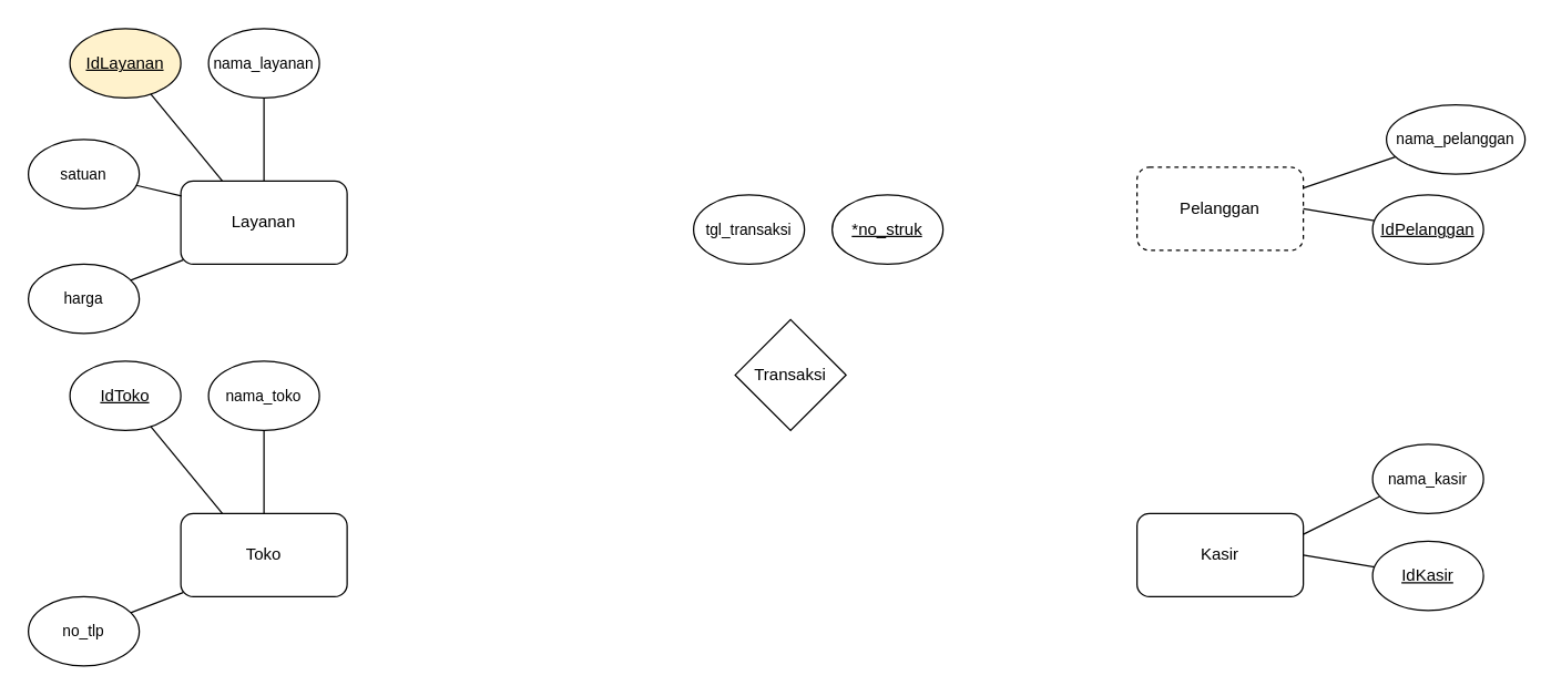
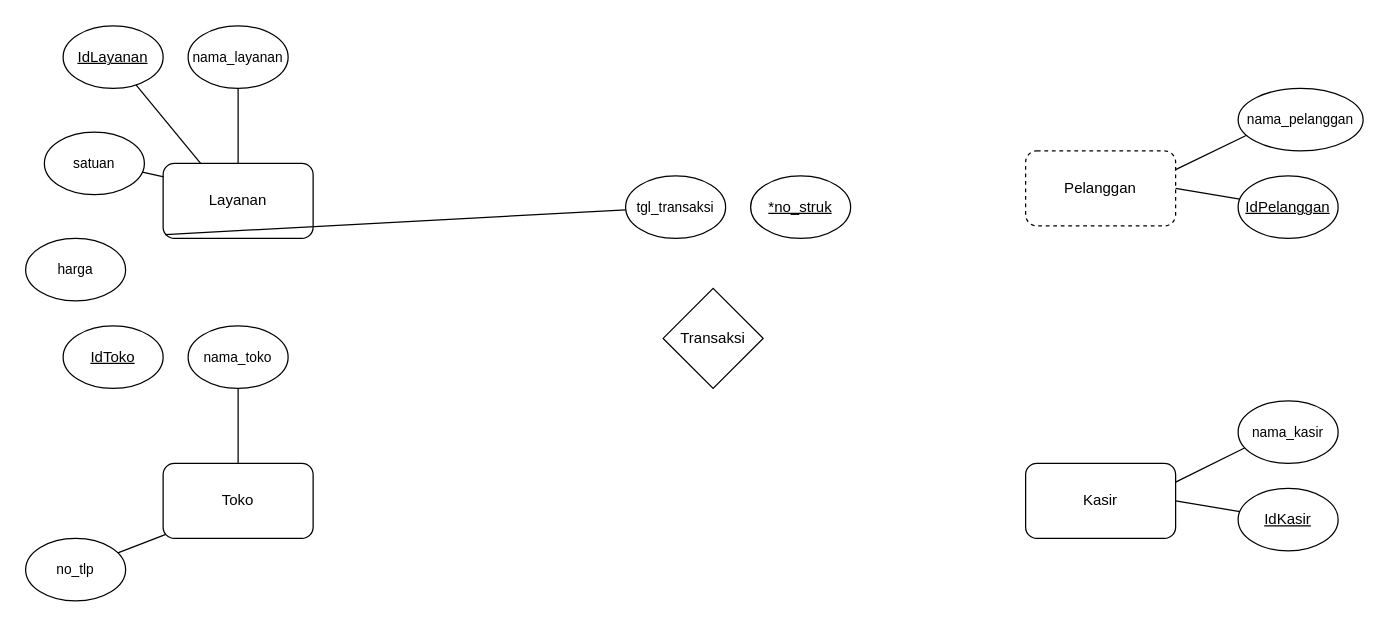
- <mxCell id="3" value="&lt;u&gt;IdLayanan&lt;/u&gt;" style="ellipse;whiteSpace=wrap;html=1;fillColor=#fff2cc;" vertex="1" parent="1"><mxGeometry x="50" y="20" width="80" height="50" as="geometry" /></mxCell>
+ <mxCell id="3" value="&lt;u&gt;IdLayanan&lt;/u&gt;" style="ellipse;whiteSpace=wrap;html=1;" vertex="1" parent="1"><mxGeometry x="50" y="20" width="80" height="50" as="geometry" /></mxCell>
- <mxCell id="25" value="&lt;font style=&quot;font-size: 11px;&quot;&gt;nama_pelanggan&lt;/font&gt;" style="ellipse;whiteSpace=wrap;html=1;" vertex="1" parent="1"><mxGeometry x="1000" y="75" width="100" height="50" as="geometry" /></mxCell>
+ <mxCell id="25" value="&lt;font style=&quot;font-size: 11px;&quot;&gt;nama_pelanggan&lt;/font&gt;" style="ellipse;whiteSpace=wrap;html=1;" vertex="1" parent="1"><mxGeometry x="990" y="70" width="100" height="50" as="geometry" /></mxCell>
- <mxCell id="5" value="&lt;font style=&quot;font-size: 11px;&quot;&gt;satuan&lt;/font&gt;" style="ellipse;whiteSpace=wrap;html=1;" vertex="1" parent="1"><mxGeometry x="20" y="100" width="80" height="50" as="geometry" /></mxCell>
+ <mxCell id="5" value="&lt;font style=&quot;font-size: 11px;&quot;&gt;satuan&lt;/font&gt;" style="ellipse;whiteSpace=wrap;html=1;" vertex="1" parent="1"><mxGeometry x="35" y="105" width="80" height="50" as="geometry" /></mxCell>
- <mxCell id="8" value="" style="endArrow=none;html=1;rounded=0;exitX=0.014;exitY=0.95;exitDx=0;exitDy=0;exitPerimeter=0;" edge="1" parent="1" source="2" target="6"><mxGeometry width="50" height="50" relative="1" as="geometry"><mxPoint x="130" y="190" as="sourcePoint" /><mxPoint x="300" y="110" as="targetPoint" /></mxGeometry></mxCell>
+ <mxCell id="8" value="" style="endArrow=none;html=1;rounded=0;exitX=0.014;exitY=0.95;exitDx=0;exitDy=0;exitPerimeter=0;" edge="1" parent="1" source="2" target="30"><mxGeometry width="50" height="50" relative="1" as="geometry"><mxPoint x="130" y="190" as="sourcePoint" /><mxPoint x="300" y="110" as="targetPoint" /></mxGeometry></mxCell>
- <mxCell id="17" value="" style="endArrow=none;html=1;rounded=0;exitX=0.25;exitY=0;exitDx=0;exitDy=0;" edge="1" parent="1" source="11" target="12"><mxGeometry width="50" height="50" relative="1" as="geometry"><mxPoint x="190" y="390" as="sourcePoint" /><mxPoint x="240" y="340" as="targetPoint" /></mxGeometry></mxCell>
